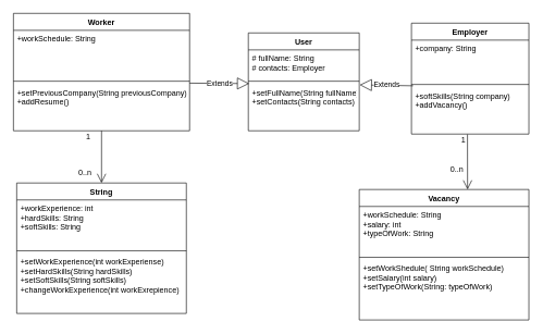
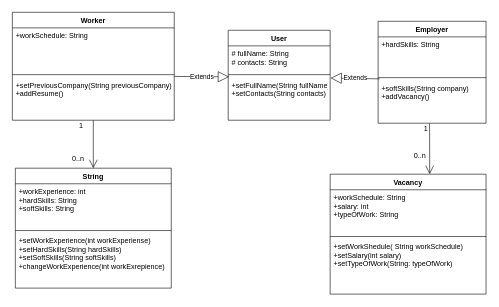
- <mxCell id="7" value="+company: String" style="text;strokeColor=none;fillColor=none;align=left;verticalAlign=top;spacingLeft=4;spacingRight=4;overflow=hidden;rotatable=0;points=[[0,0.5],[1,0.5]];portConstraint=eastwest;" vertex="1" parent="6"><mxGeometry y="26" width="180" height="64" as="geometry" /></mxCell>
+ <mxCell id="7" value="+hardSkills: String" style="text;strokeColor=none;fillColor=none;align=left;verticalAlign=top;spacingLeft=4;spacingRight=4;overflow=hidden;rotatable=0;points=[[0,0.5],[1,0.5]];portConstraint=eastwest;" vertex="1" parent="6"><mxGeometry y="26" width="180" height="64" as="geometry" /></mxCell>
- <mxCell id="11" value="# fullName: String&#10;# contacts: Employer&#10;" style="text;strokeColor=none;fillColor=none;align=left;verticalAlign=top;spacingLeft=4;spacingRight=4;overflow=hidden;rotatable=0;points=[[0,0.5],[1,0.5]];portConstraint=eastwest;" vertex="1" parent="10"><mxGeometry y="26" width="170" height="44" as="geometry" /></mxCell>
+ <mxCell id="11" value="# fullName: String&#10;# contacts: String&#10;" style="text;strokeColor=none;fillColor=none;align=left;verticalAlign=top;spacingLeft=4;spacingRight=4;overflow=hidden;rotatable=0;points=[[0,0.5],[1,0.5]];portConstraint=eastwest;" vertex="1" parent="10"><mxGeometry y="26" width="170" height="44" as="geometry" /></mxCell>
